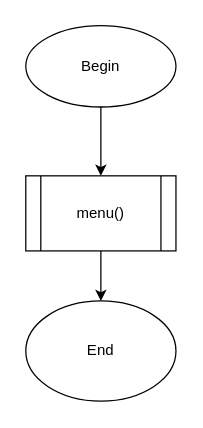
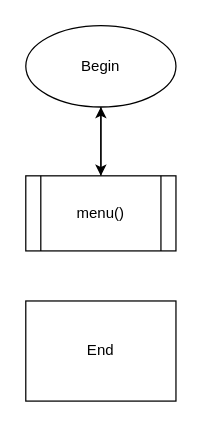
- <mxCell id="4" value="" style="edgeStyle=orthogonalEdgeStyle;rounded=0;orthogonalLoop=1;jettySize=auto;html=1;" parent="1" source="5" target="6" edge="1"><mxGeometry relative="1" as="geometry" /></mxCell>
+ <mxCell id="4" value="" style="edgeStyle=orthogonalEdgeStyle;rounded=0;orthogonalLoop=1;jettySize=auto;html=1;" parent="1" source="5" target="3" edge="1"><mxGeometry relative="1" as="geometry" /></mxCell>
- <mxCell id="6" value="End" style="ellipse;whiteSpace=wrap;html=1;" parent="1" vertex="1"><mxGeometry x="20" y="240" width="120" height="80" as="geometry" /></mxCell>
+ <mxCell id="6" value="End" style="whiteSpace=wrap;html=1;rounded=0;" parent="1" vertex="1"><mxGeometry x="20" y="240" width="120" height="80" as="geometry" /></mxCell>
